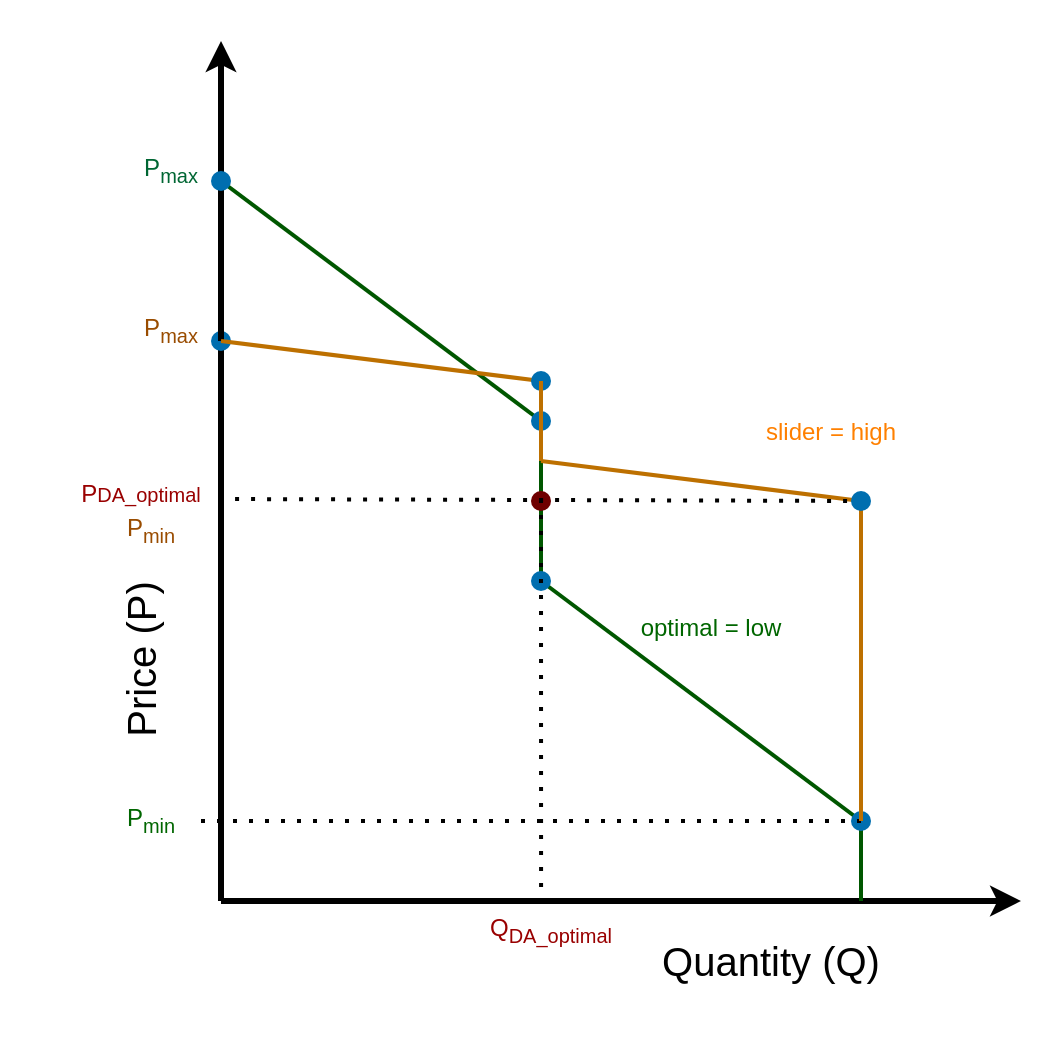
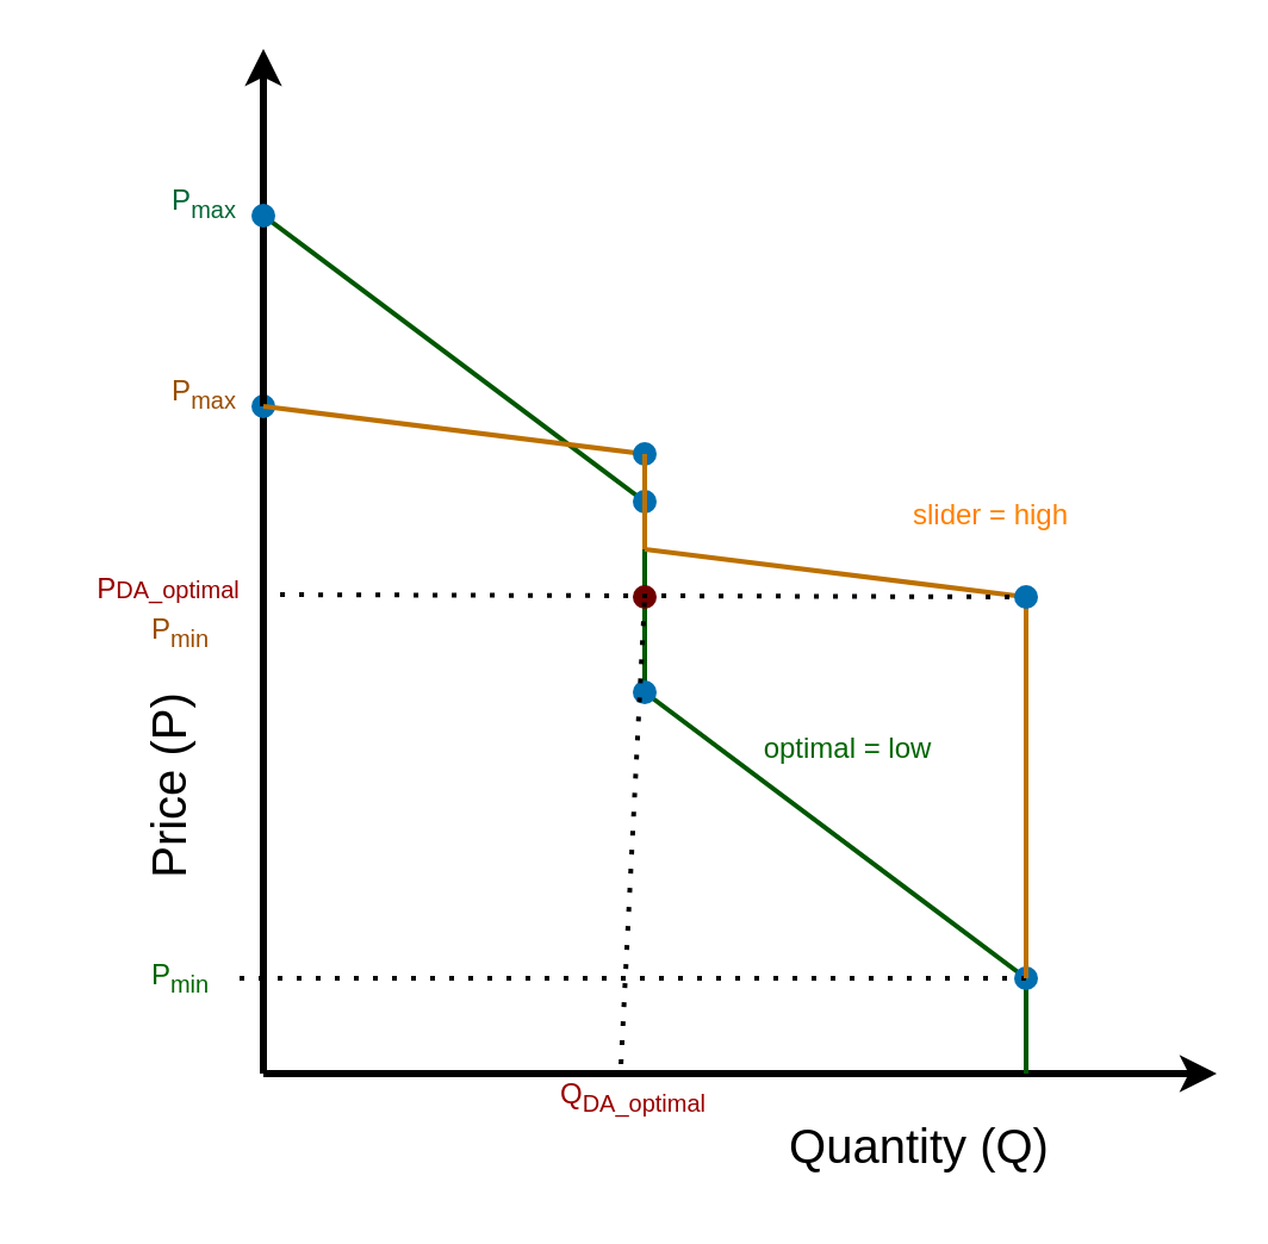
- <mxCell id="22" value="&lt;font color=&quot;#990000&quot;&gt;Q&lt;sub style=&quot;&quot;&gt;DA_optimal&lt;/sub&gt;&lt;/font&gt;" style="text;html=1;align=center;verticalAlign=middle;resizable=0;points=[];autosize=1;strokeColor=none;fillColor=none;fontSize=12;" parent="1" vertex="1"><mxGeometry x="235" y="450" width="80" height="30" as="geometry" /></mxCell>
+ <mxCell id="22" value="&lt;font color=&quot;#990000&quot;&gt;Q&lt;sub style=&quot;&quot;&gt;DA_optimal&lt;/sub&gt;&lt;/font&gt;" style="text;html=1;align=center;verticalAlign=middle;resizable=0;points=[];autosize=1;strokeColor=none;fillColor=none;fontSize=12;" parent="1" vertex="1"><mxGeometry x="225" y="445" width="80" height="30" as="geometry" /></mxCell>
